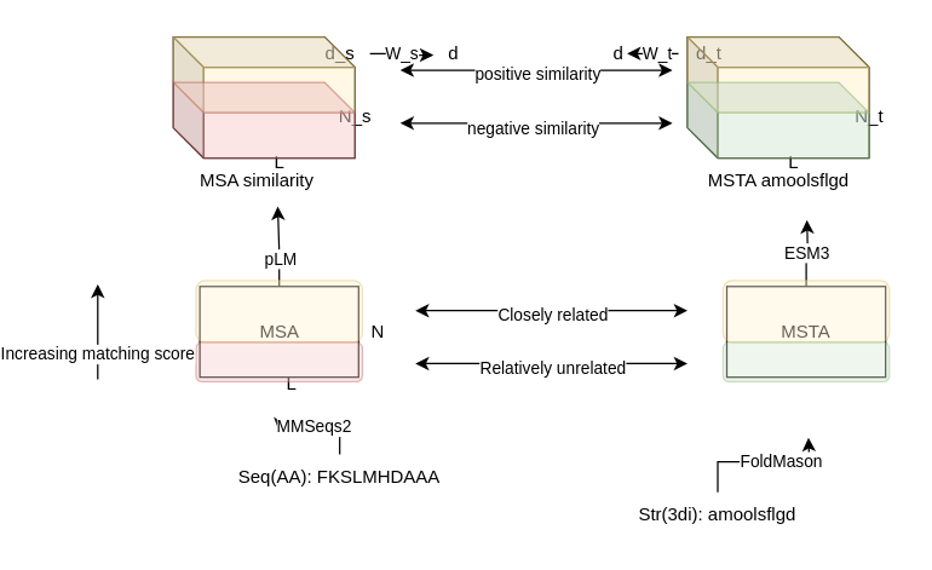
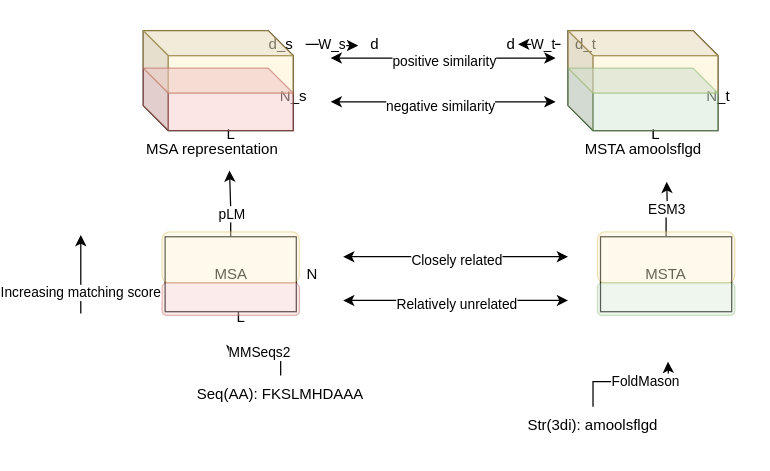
- <mxCell id="3" value="MSA similarity" style="text;html=1;align=center;verticalAlign=middle;resizable=0;points=[];autosize=1;strokeColor=none;fillColor=none;" vertex="1" parent="1"><mxGeometry x="60" y="104" width="130" height="30" as="geometry" /></mxCell>
+ <mxCell id="3" value="MSA representation" style="text;html=1;align=center;verticalAlign=middle;resizable=0;points=[];autosize=1;strokeColor=none;fillColor=none;" vertex="1" parent="1"><mxGeometry x="60" y="104" width="130" height="30" as="geometry" /></mxCell>
